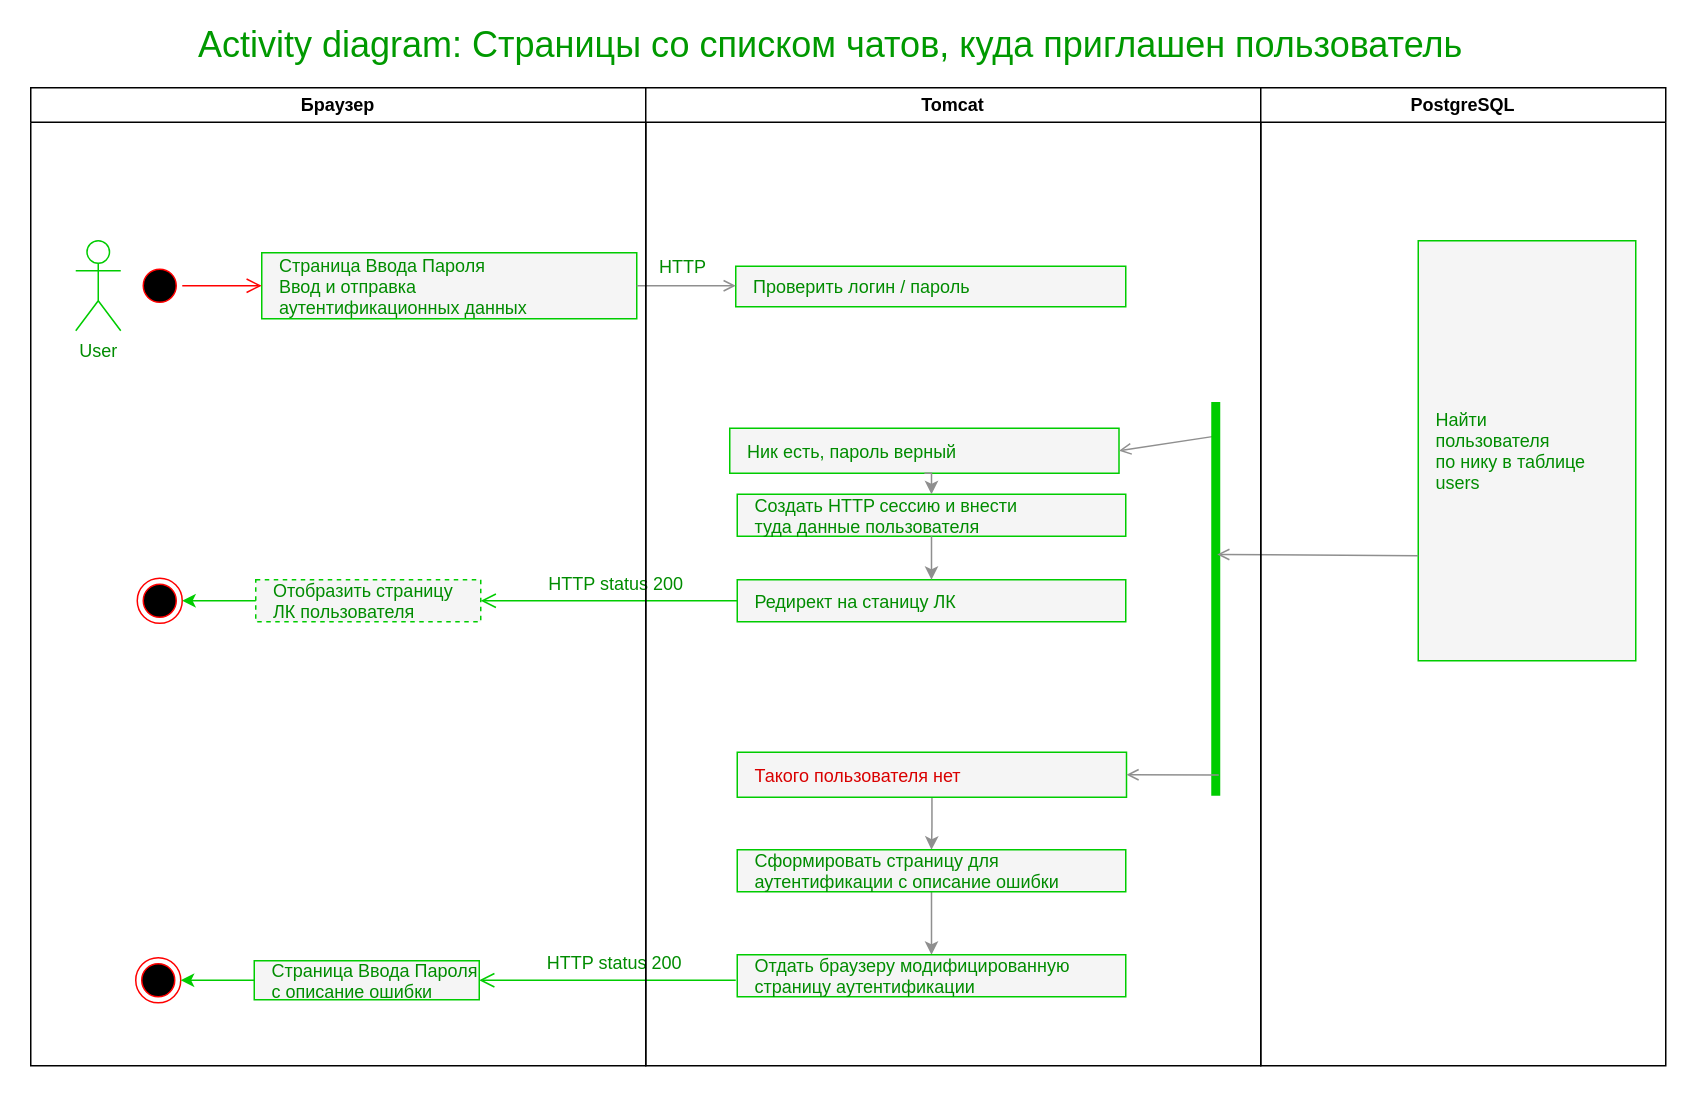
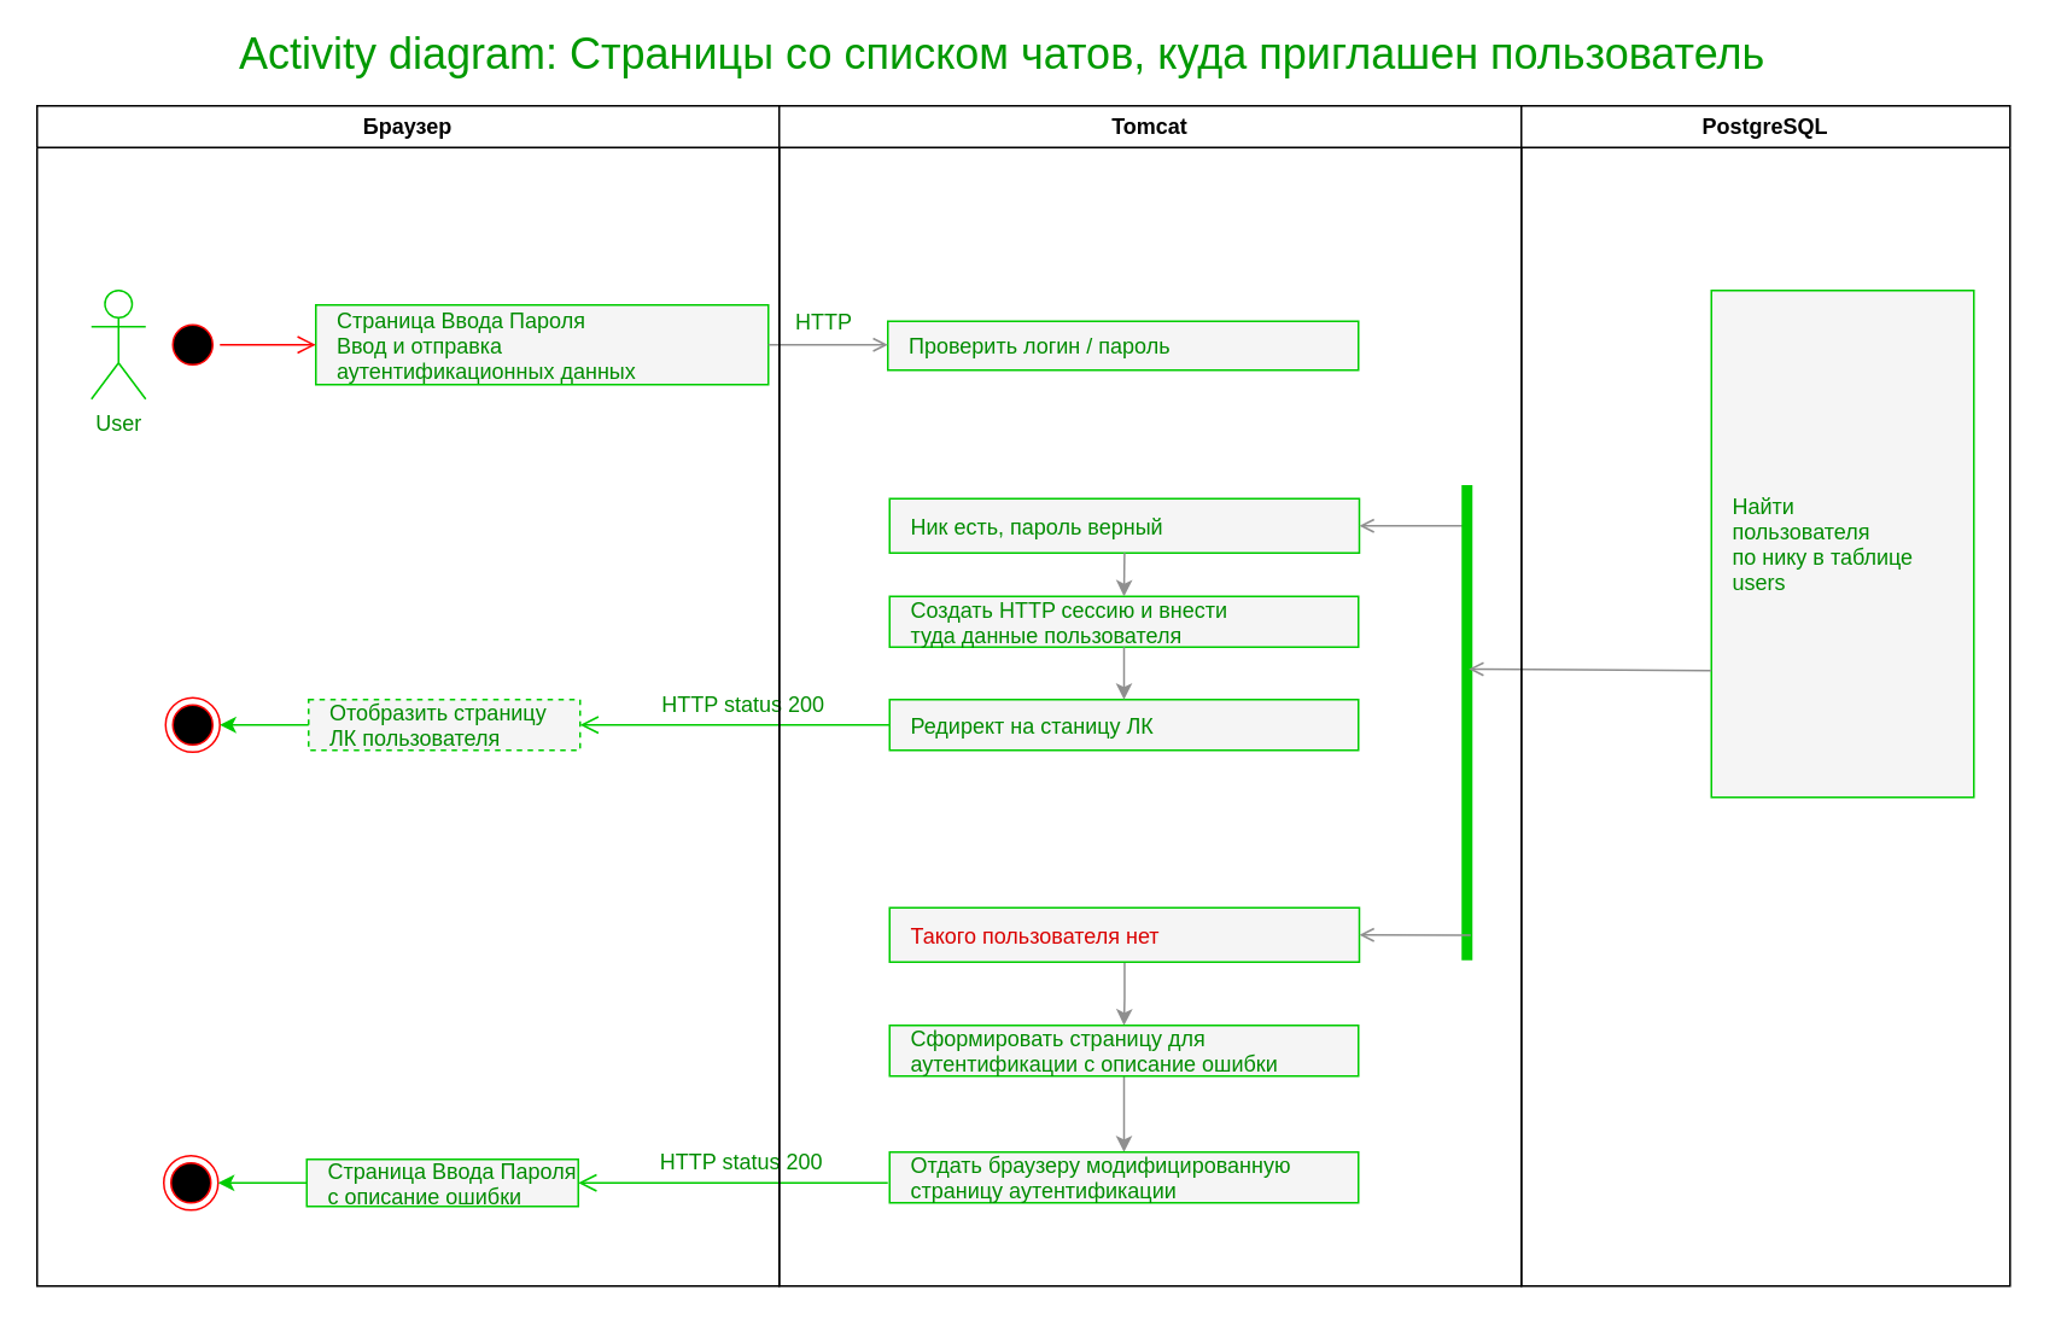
- <mxCell id="2" value="Ник есть, пароль верный" style="align=left;spacingLeft=10;fillColor=#f5f5f5;strokeColor=#00CC00;fontColor=#008C00;container=0;" parent="1" vertex="1"><mxGeometry x="486" y="285" width="259.5" height="30" as="geometry" /></mxCell>
+ <mxCell id="2" value="Ник есть, пароль верный" style="align=left;spacingLeft=10;fillColor=#f5f5f5;strokeColor=#00CC00;fontColor=#008C00;container=0;" parent="1" vertex="1"><mxGeometry x="491" y="275" width="259.5" height="30" as="geometry" /></mxCell>
